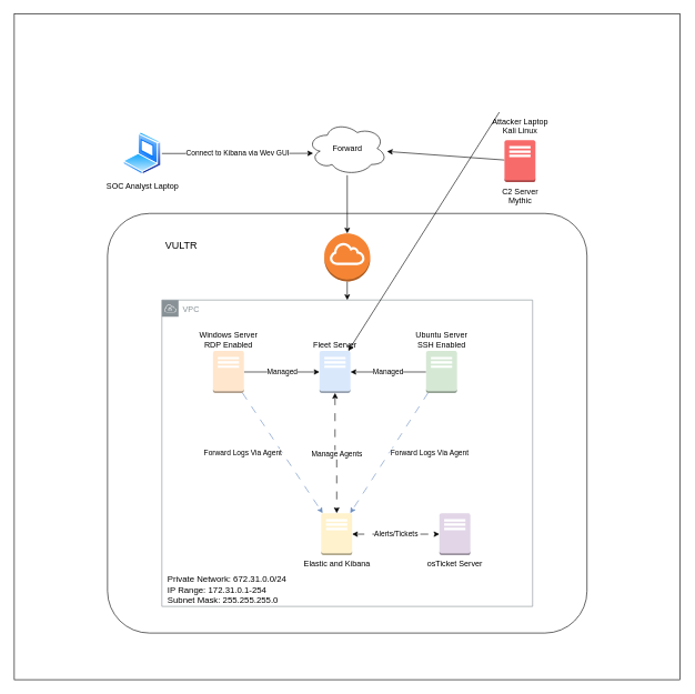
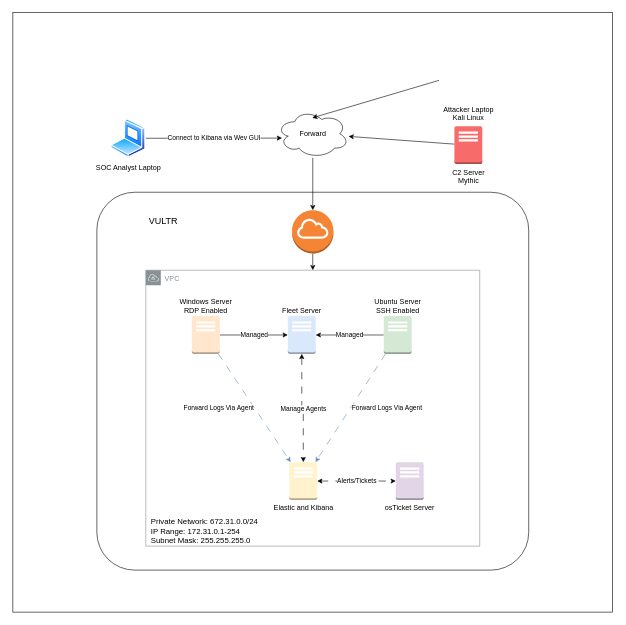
- <mxCell id="28" style="rounded=0;orthogonalLoop=1;jettySize=auto;html=1;" edge="1" parent="1" source="27" target="16"><mxGeometry relative="1" as="geometry" /></mxCell>
+ <mxCell id="28" style="rounded=0;orthogonalLoop=1;jettySize=auto;html=1;entryX=0.493;entryY=0.169;entryDx=0;entryDy=0;entryPerimeter=0;" edge="1" parent="1" source="27" target="24"><mxGeometry relative="1" as="geometry" /></mxCell>
